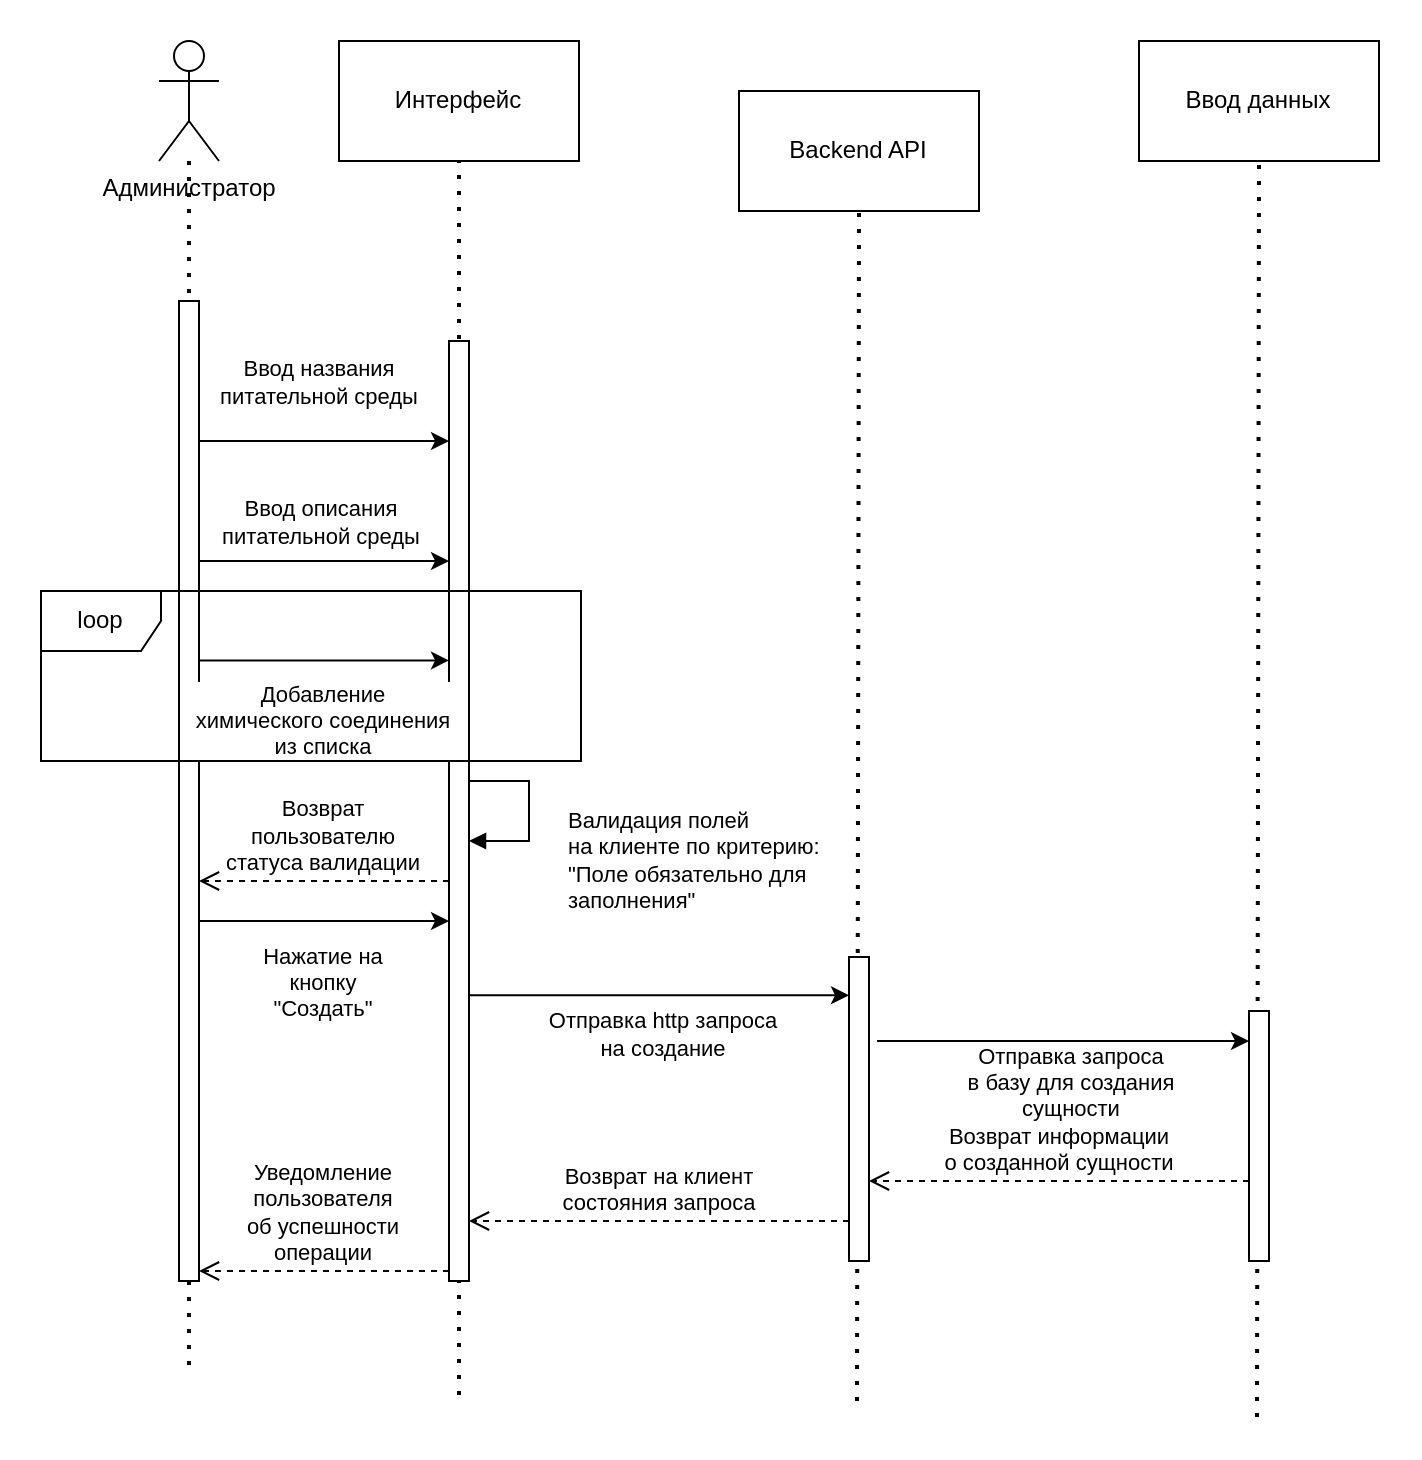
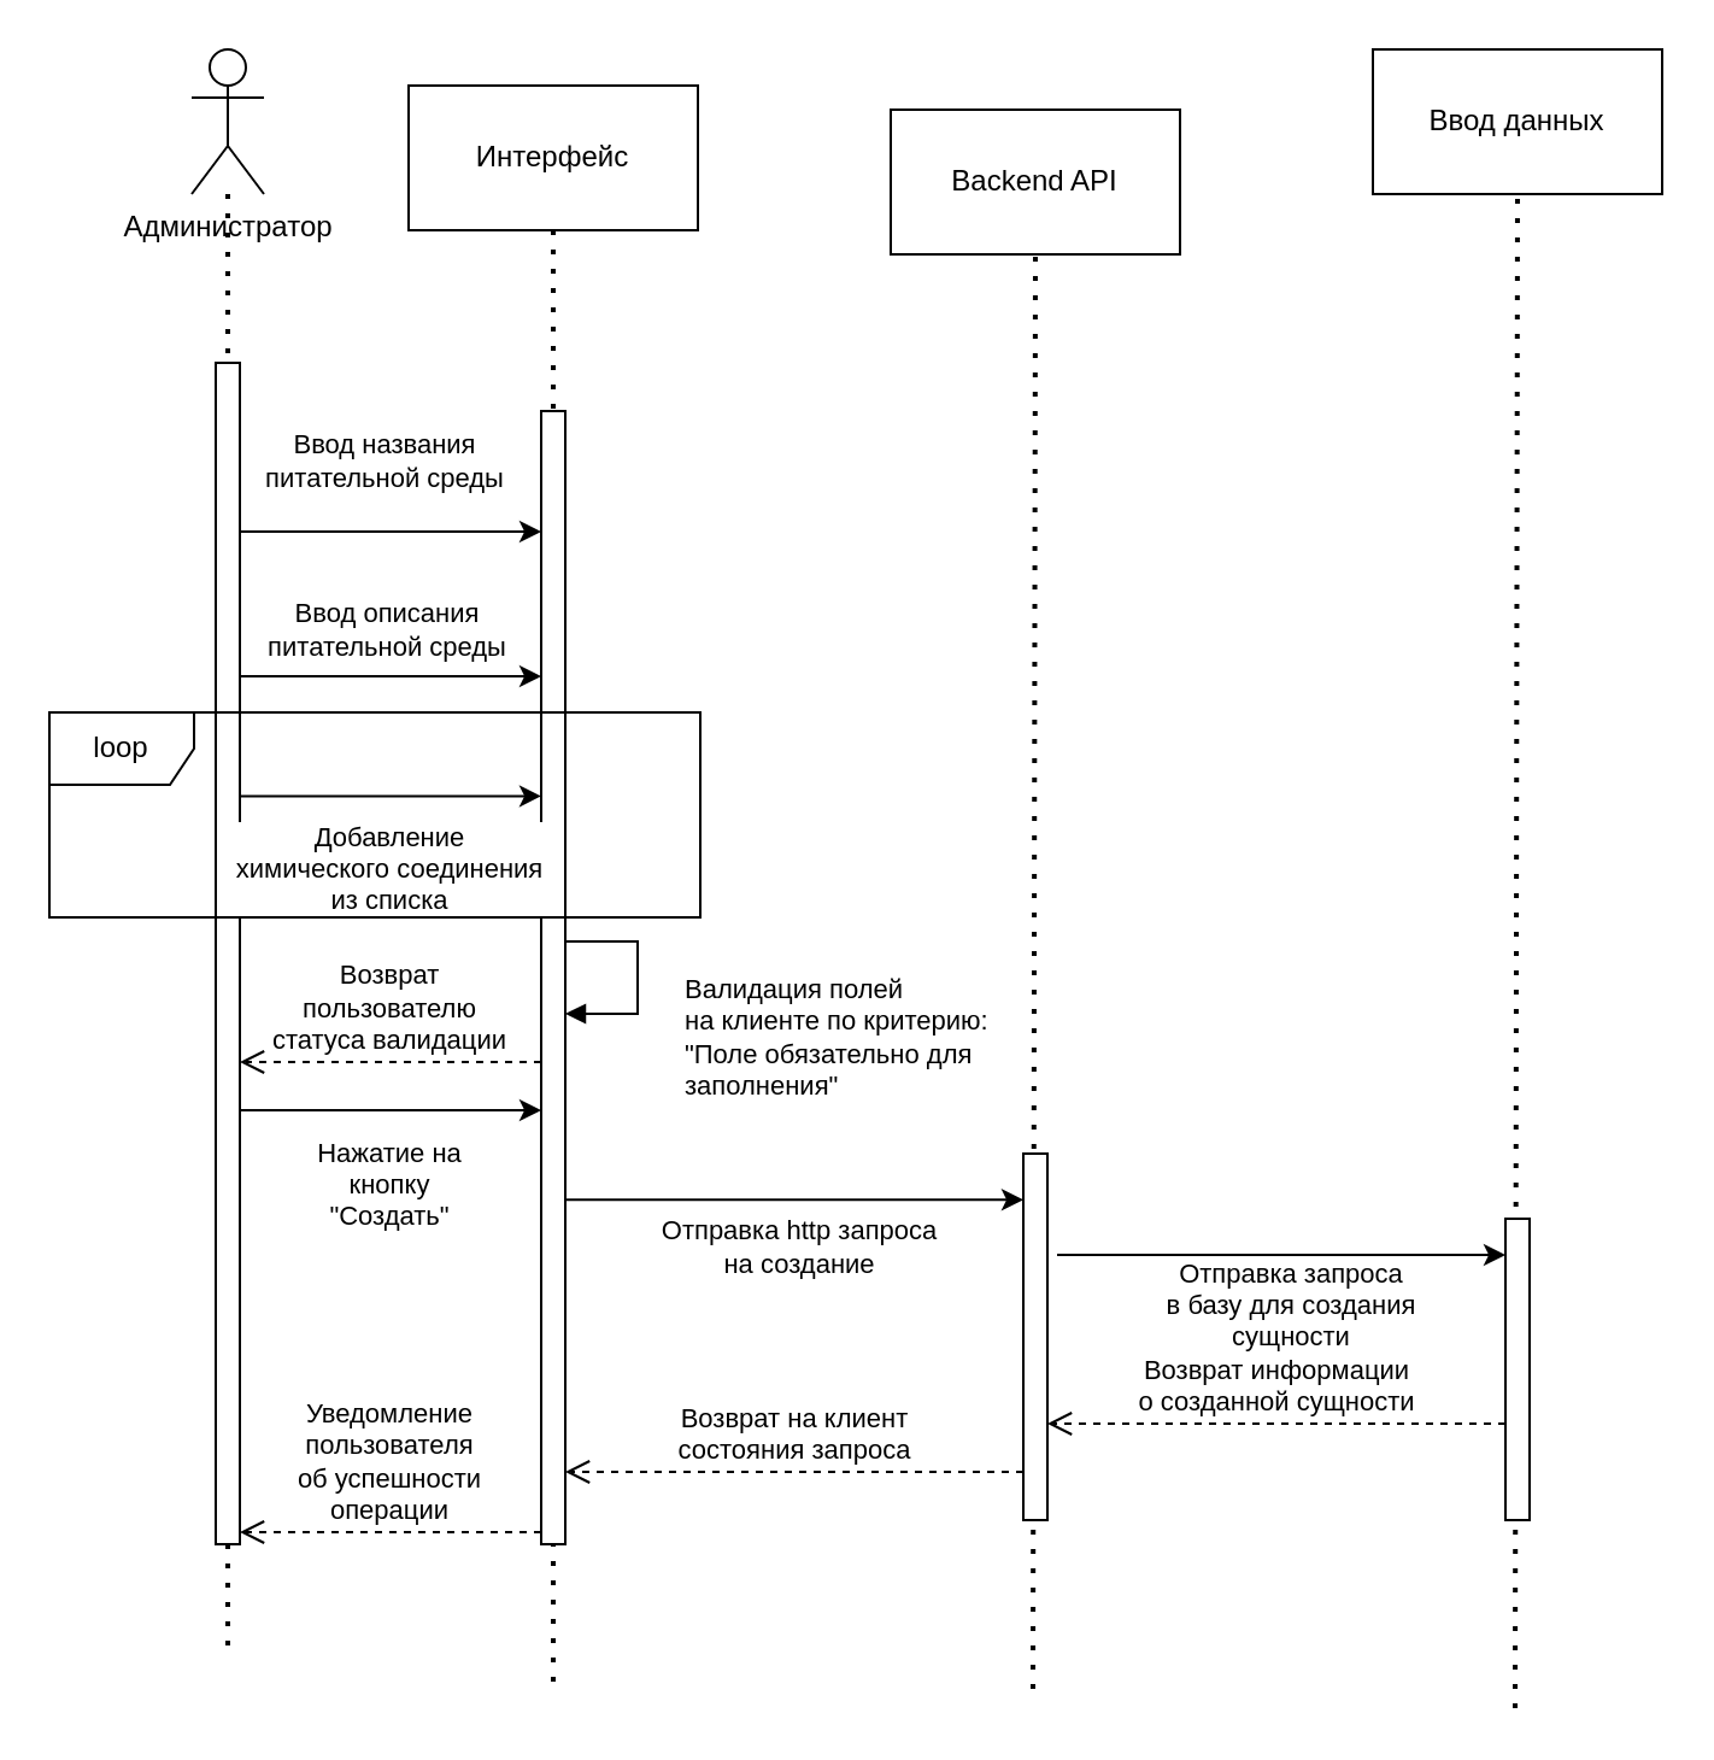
- <mxCell id="7" value="Интерфейс" style="rounded=0;whiteSpace=wrap;html=1;" vertex="1" parent="1"><mxGeometry x="169" y="20" width="120" height="60" as="geometry" /></mxCell>
+ <mxCell id="7" value="Интерфейс" style="rounded=0;whiteSpace=wrap;html=1;" vertex="1" parent="1"><mxGeometry x="169" y="35" width="120" height="60" as="geometry" /></mxCell>
